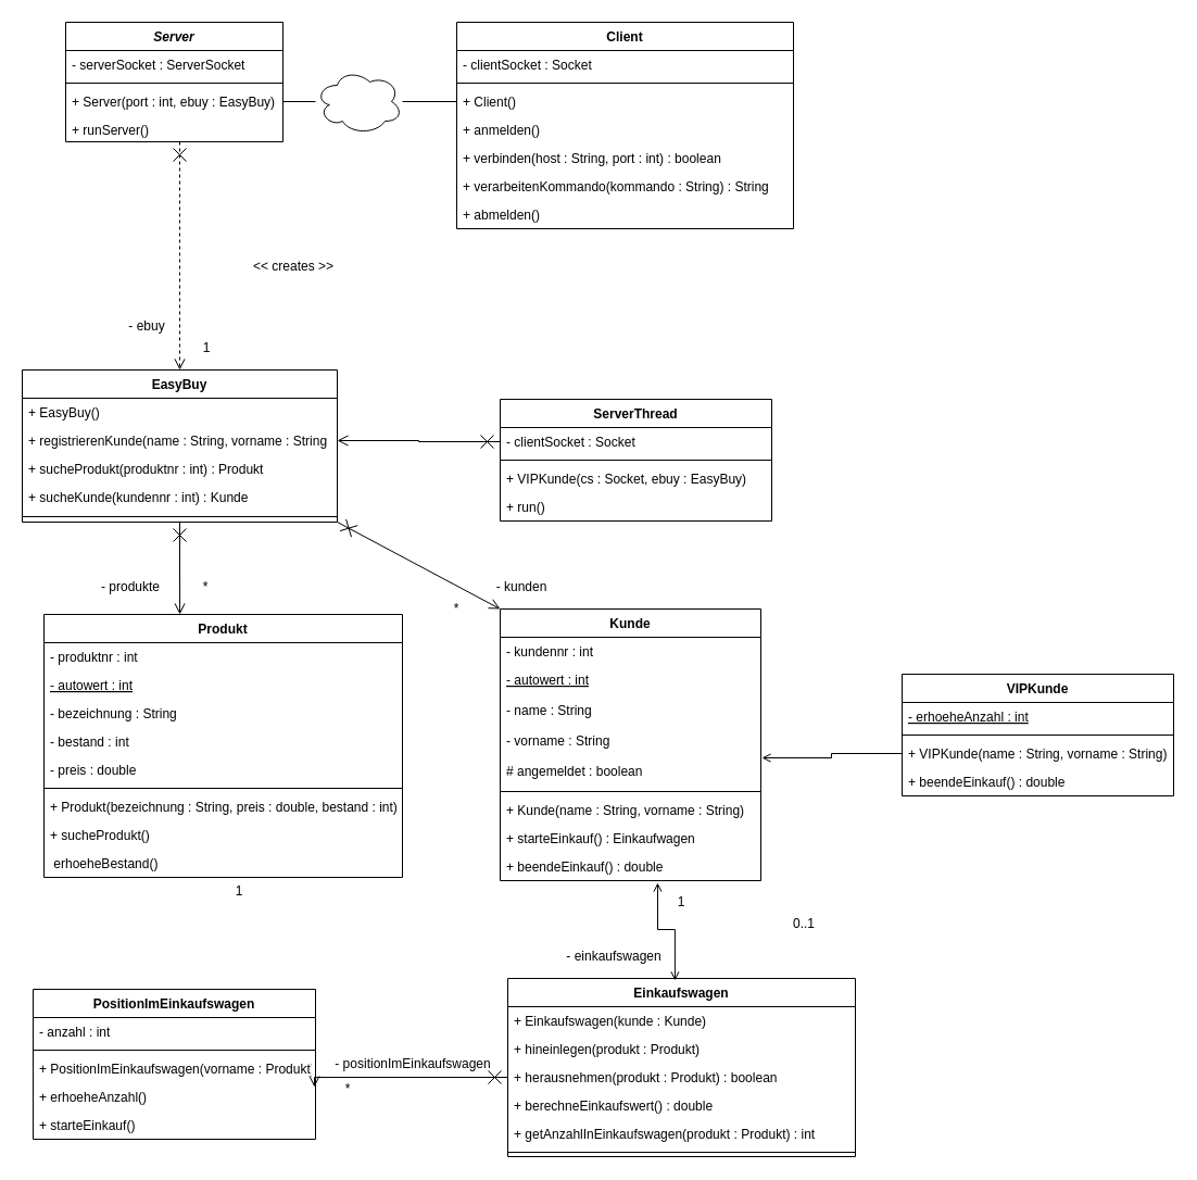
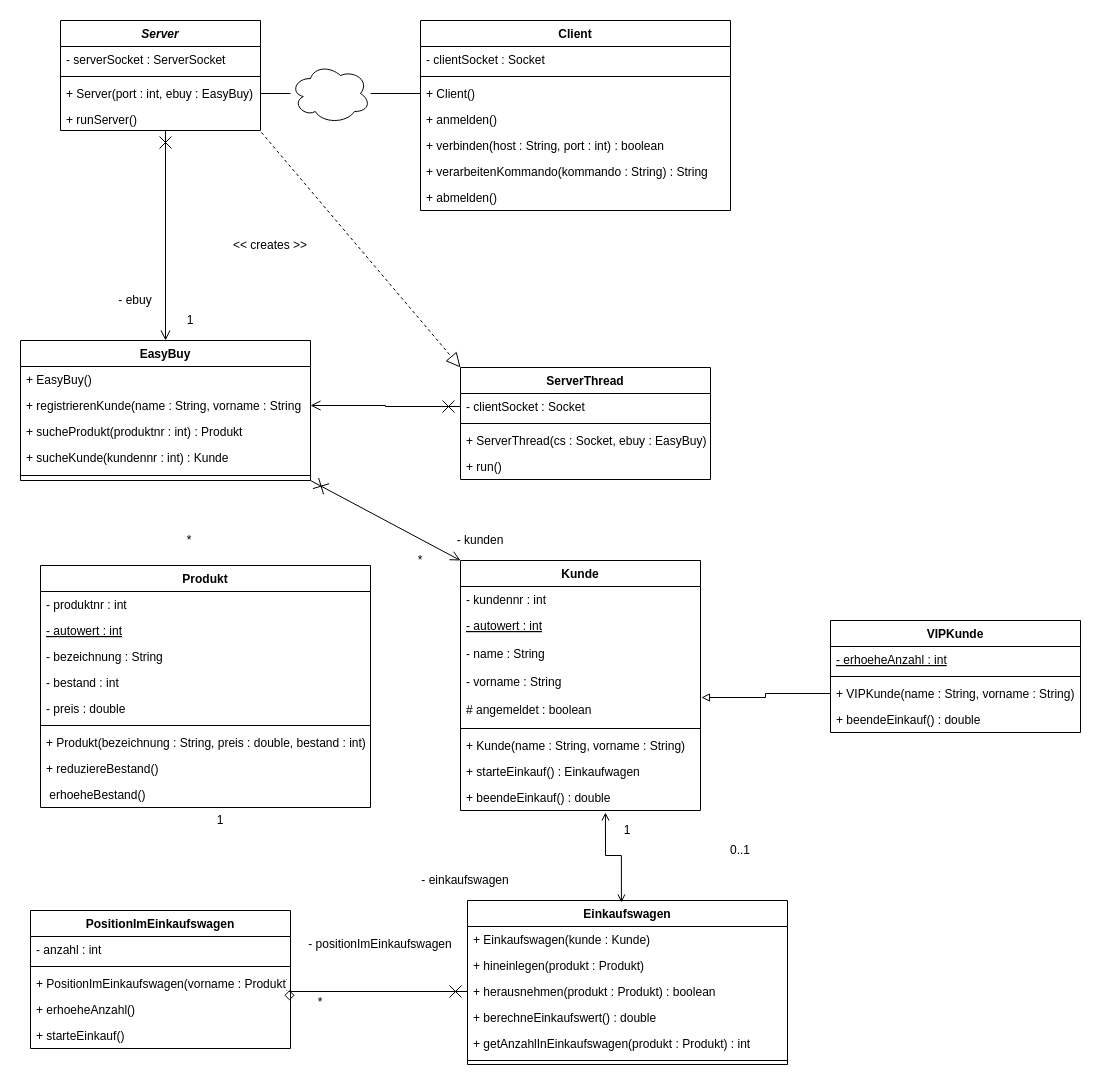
- <mxCell id="24" value="" style="endArrow=open;startArrow=cross;endFill=0;startFill=0;endSize=8;startSize=10;html=1;entryX=0.5;entryY=0;entryDx=0;entryDy=0;edgeStyle=orthogonalEdgeStyle;exitX=0.525;exitY=1;exitDx=0;exitDy=0;exitPerimeter=0;rounded=0;dashed=1;" edge="1" parent="1" source="6" target="7"><mxGeometry width="160" relative="1" as="geometry"><mxPoint x="460" y="410" as="sourcePoint" /><mxPoint x="620" y="410" as="targetPoint" /></mxGeometry></mxCell>
+ <mxCell id="24" value="" style="endArrow=open;startArrow=cross;endFill=0;startFill=0;endSize=8;startSize=10;html=1;entryX=0.5;entryY=0;entryDx=0;entryDy=0;edgeStyle=orthogonalEdgeStyle;exitX=0.525;exitY=1;exitDx=0;exitDy=0;exitPerimeter=0;rounded=0;" edge="1" parent="1" source="6" target="7"><mxGeometry width="160" relative="1" as="geometry"><mxPoint x="460" y="410" as="sourcePoint" /><mxPoint x="620" y="410" as="targetPoint" /></mxGeometry></mxCell>
+ <mxCell id="33" value="" style="endArrow=block;dashed=1;endFill=0;endSize=12;html=1;exitX=1.005;exitY=1.083;exitDx=0;exitDy=0;exitPerimeter=0;entryX=0;entryY=0;entryDx=0;entryDy=0;" edge="1" parent="1" source="6" target="27"><mxGeometry width="160" relative="1" as="geometry"><mxPoint x="261" y="131.992" as="sourcePoint" /><mxPoint x="380" y="250" as="targetPoint" /></mxGeometry></mxCell>
- <mxCell id="30" value="+ VIPKunde(cs : Socket, ebuy : EasyBuy)" style="text;strokeColor=none;fillColor=none;align=left;verticalAlign=top;spacingLeft=4;spacingRight=4;overflow=hidden;rotatable=0;points=[[0,0.5],[1,0.5]];portConstraint=eastwest;" vertex="1" parent="27"><mxGeometry y="60" width="250" height="26" as="geometry" /></mxCell>
+ <mxCell id="30" value="+ ServerThread(cs : Socket, ebuy : EasyBuy)" style="text;strokeColor=none;fillColor=none;align=left;verticalAlign=top;spacingLeft=4;spacingRight=4;overflow=hidden;rotatable=0;points=[[0,0.5],[1,0.5]];portConstraint=eastwest;" vertex="1" parent="27"><mxGeometry y="60" width="250" height="26" as="geometry" /></mxCell>
- <mxCell id="77" value="" style="endArrow=open;startArrow=cross;endFill=0;startFill=0;endSize=8;startSize=10;html=1;exitX=0.5;exitY=1;exitDx=0;exitDy=0;entryX=0.379;entryY=0;entryDx=0;entryDy=0;edgeStyle=orthogonalEdgeStyle;rounded=0;entryPerimeter=0;" edge="1" parent="1" source="7" target="51"><mxGeometry width="160" relative="1" as="geometry"><mxPoint x="460" y="740" as="sourcePoint" /><mxPoint x="620" y="740" as="targetPoint" /></mxGeometry></mxCell>
- <mxCell id="78" value="- produkte" style="text;html=1;strokeColor=none;fillColor=none;align=center;verticalAlign=middle;whiteSpace=wrap;rounded=0;" vertex="1" parent="1"><mxGeometry x="80" y="530" width="80" height="20" as="geometry" /></mxCell>
- <mxCell id="74" value="" style="endArrow=open;html=1;exitX=0;exitY=0.5;exitDx=0;exitDy=0;entryX=1.004;entryY=0.036;entryDx=0;entryDy=0;entryPerimeter=0;edgeStyle=elbowEdgeStyle;rounded=0;endFill=0;" edge="1" parent="1" source="48" target="40"><mxGeometry width="50" height="50" relative="1" as="geometry"><mxPoint x="520" y="870" as="sourcePoint" /><mxPoint x="570" y="820" as="targetPoint" /></mxGeometry></mxCell>
+ <mxCell id="74" value="" style="endArrow=block;html=1;exitX=0;exitY=0.5;exitDx=0;exitDy=0;entryX=1.004;entryY=0.036;entryDx=0;entryDy=0;entryPerimeter=0;edgeStyle=elbowEdgeStyle;rounded=0;endFill=0;" edge="1" parent="1" source="48" target="40"><mxGeometry width="50" height="50" relative="1" as="geometry"><mxPoint x="520" y="870" as="sourcePoint" /><mxPoint x="570" y="820" as="targetPoint" /></mxGeometry></mxCell>
- <mxCell id="59" value="+ sucheProdukt()" style="text;strokeColor=none;fillColor=none;align=left;verticalAlign=top;spacingLeft=4;spacingRight=4;overflow=hidden;rotatable=0;points=[[0,0.5],[1,0.5]];portConstraint=eastwest;" vertex="1" parent="51"><mxGeometry y="190" width="330" height="26" as="geometry" /></mxCell>
+ <mxCell id="59" value="+ reduziereBestand()" style="text;strokeColor=none;fillColor=none;align=left;verticalAlign=top;spacingLeft=4;spacingRight=4;overflow=hidden;rotatable=0;points=[[0,0.5],[1,0.5]];portConstraint=eastwest;" vertex="1" parent="51"><mxGeometry y="190" width="330" height="26" as="geometry" /></mxCell>
- <mxCell id="85" value="- einkaufswagen" style="text;html=1;strokeColor=none;fillColor=none;align=center;verticalAlign=middle;whiteSpace=wrap;rounded=0;" vertex="1" parent="1"><mxGeometry x="520" y="870" width="90" height="20" as="geometry" /></mxCell>
+ <mxCell id="85" value="- einkaufswagen" style="text;html=1;strokeColor=none;fillColor=none;align=center;verticalAlign=middle;whiteSpace=wrap;rounded=0;" vertex="1" parent="1"><mxGeometry x="420" y="870" width="90" height="20" as="geometry" /></mxCell>
- <mxCell id="82" value="- positionImEinkaufswagen" style="text;html=1;strokeColor=none;fillColor=none;align=center;verticalAlign=middle;whiteSpace=wrap;rounded=0;" vertex="1" parent="1"><mxGeometry x="300" y="969" width="160" height="20" as="geometry" /></mxCell>
+ <mxCell id="82" value="- positionImEinkaufswagen" style="text;html=1;strokeColor=none;fillColor=none;align=center;verticalAlign=middle;whiteSpace=wrap;rounded=0;" vertex="1" parent="1"><mxGeometry x="300" y="934" width="160" height="20" as="geometry" /></mxCell>
- <mxCell id="81" value="" style="endArrow=open;startArrow=cross;endFill=0;startFill=0;endSize=8;startSize=10;html=1;exitX=0;exitY=0.5;exitDx=0;exitDy=0;entryX=0.996;entryY=0.154;entryDx=0;entryDy=0;entryPerimeter=0;edgeStyle=orthogonalEdgeStyle;rounded=0;" edge="1" parent="1" source="64" target="72"><mxGeometry width="160" relative="1" as="geometry"><mxPoint x="460" y="830" as="sourcePoint" /><mxPoint x="620" y="830" as="targetPoint" /><Array as="points"><mxPoint x="289" y="991" /></Array></mxGeometry></mxCell>
+ <mxCell id="81" value="" style="endArrow=diamond;startArrow=cross;endFill=0;startFill=0;endSize=8;startSize=10;html=1;exitX=0;exitY=0.5;exitDx=0;exitDy=0;entryX=0.996;entryY=0.154;entryDx=0;entryDy=0;entryPerimeter=0;edgeStyle=orthogonalEdgeStyle;rounded=0;" edge="1" parent="1" source="64" target="72"><mxGeometry width="160" relative="1" as="geometry"><mxPoint x="460" y="830" as="sourcePoint" /><mxPoint x="620" y="830" as="targetPoint" /><Array as="points"><mxPoint x="289" y="991" /></Array></mxGeometry></mxCell>
